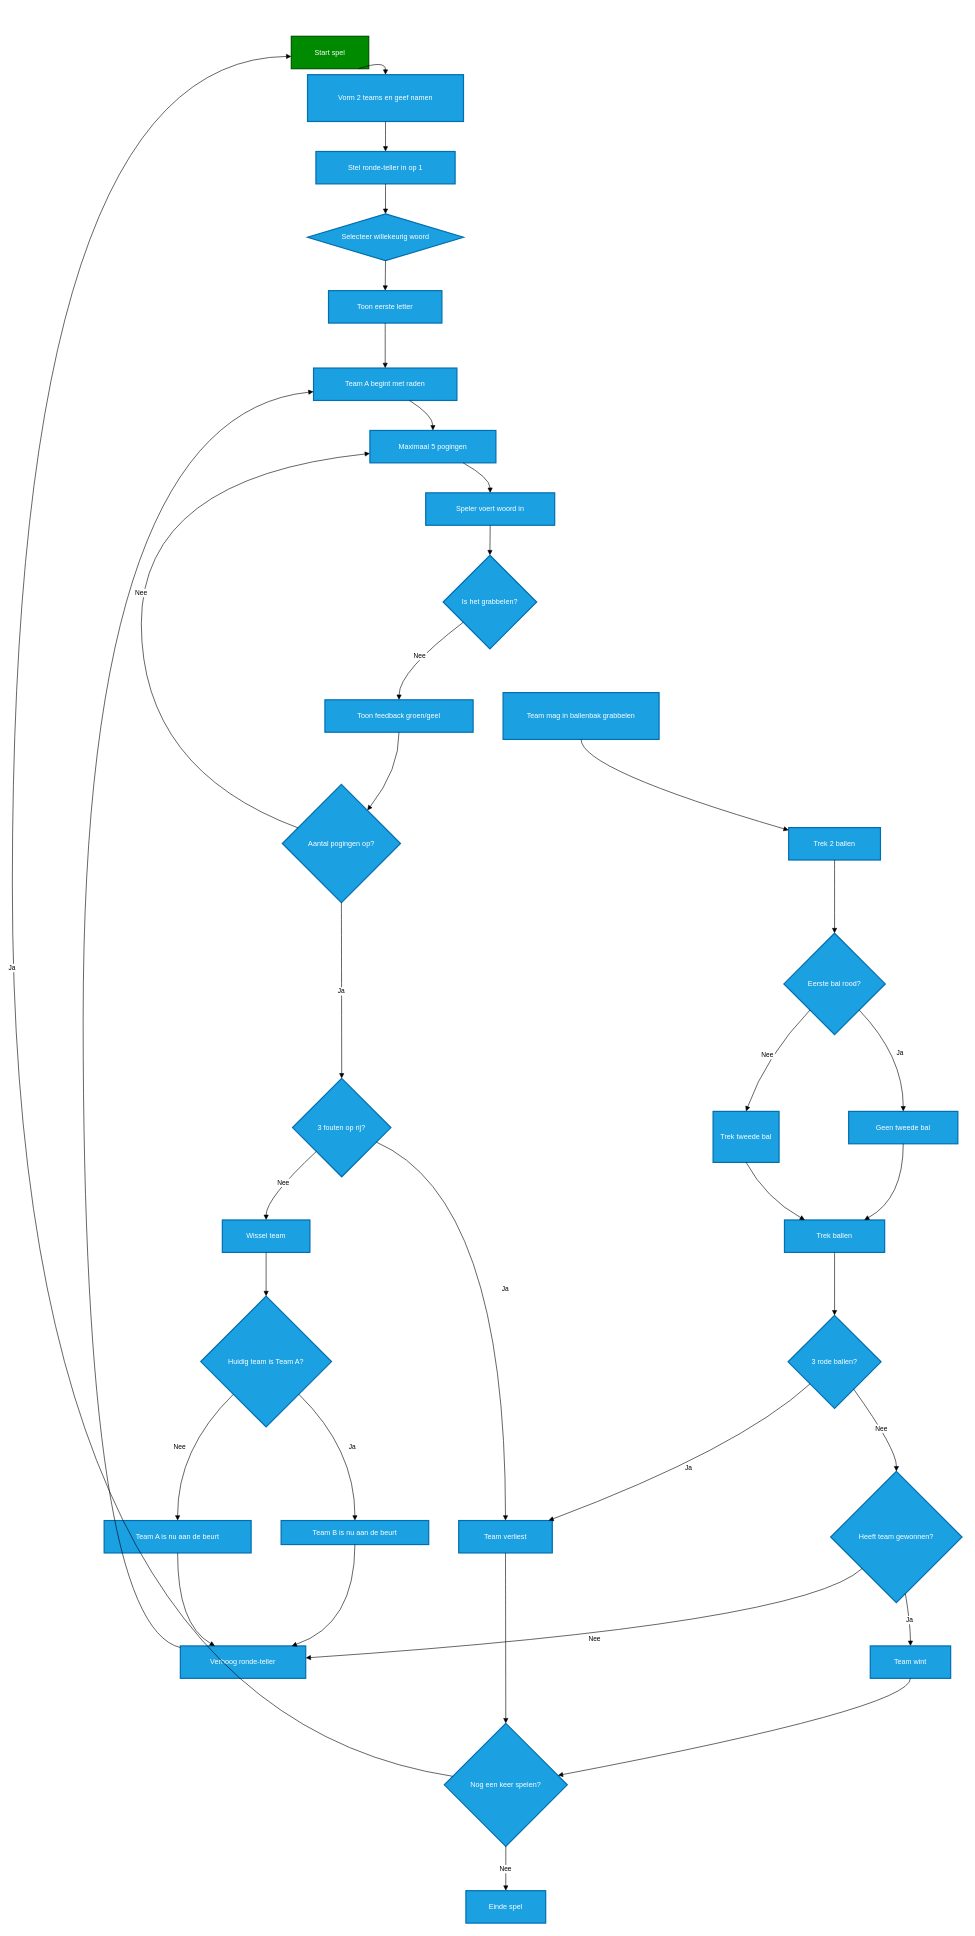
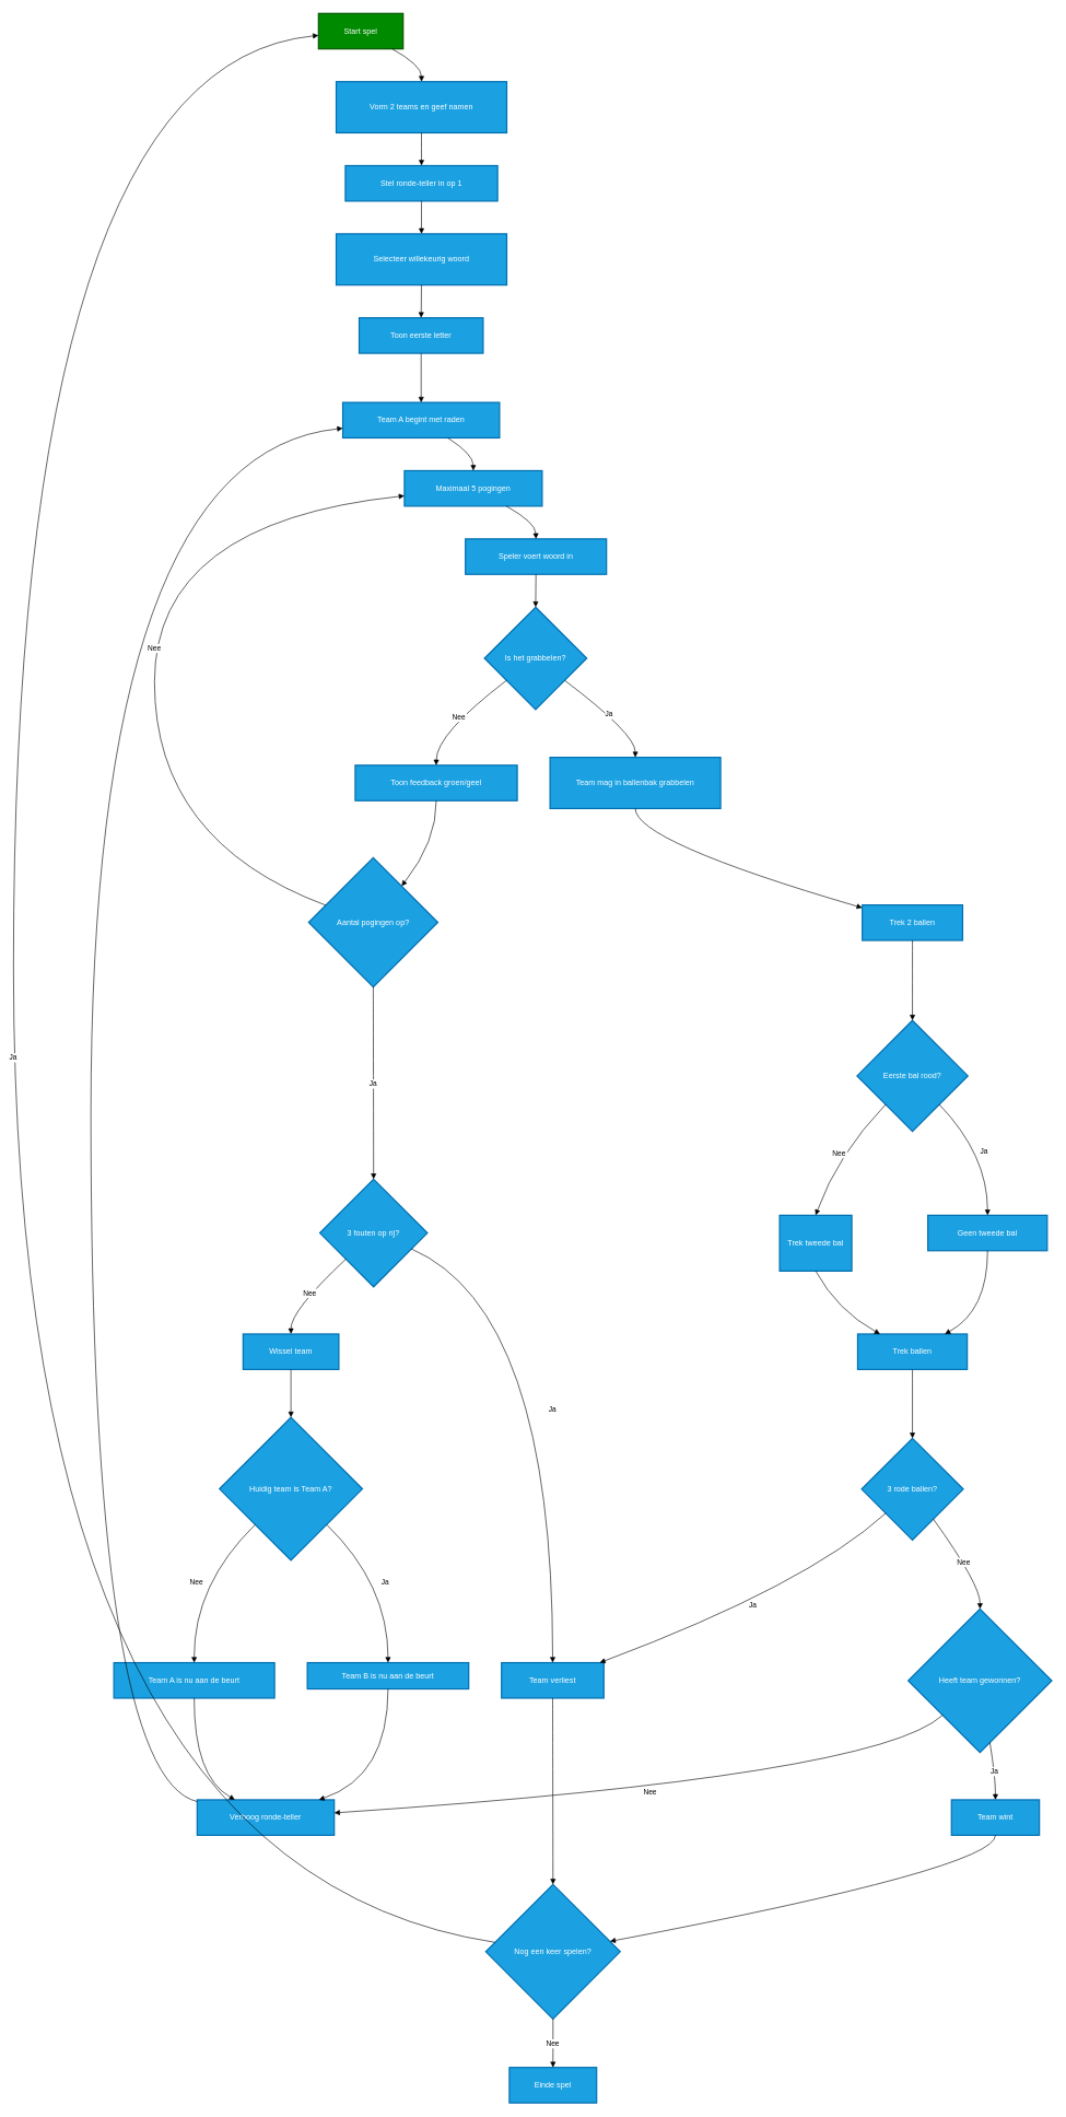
- <mxCell id="3" value="Start spel" style="whiteSpace=wrap;strokeWidth=2;fillColor=#008a00;fontColor=#ffffff;strokeColor=#005700;" vertex="1" parent="1"><mxGeometry x="485" y="60" width="129" height="54" as="geometry" /></mxCell>
+ <mxCell id="3" value="Start spel" style="whiteSpace=wrap;strokeWidth=2;fillColor=#008a00;fontColor=#ffffff;strokeColor=#005700;" vertex="1" parent="1"><mxGeometry x="485" y="20" width="129" height="54" as="geometry" /></mxCell>
- <mxCell id="6" value="Selecteer willekeurig woord" style="rhombus;whiteSpace=wrap;strokeWidth=2;fillColor=light-dark(#1BA1E2,#00B8C4);fontColor=#ffffff;strokeColor=light-dark(#006EAF,#004B52);" vertex="1" parent="1"><mxGeometry x="512" y="356" width="260" height="78" as="geometry" /></mxCell>
+ <mxCell id="6" value="Selecteer willekeurig woord" style="whiteSpace=wrap;strokeWidth=2;fillColor=light-dark(#1BA1E2,#00B8C4);fontColor=#ffffff;strokeColor=light-dark(#006EAF,#004B52);" vertex="1" parent="1"><mxGeometry x="512" y="356" width="260" height="78" as="geometry" /></mxCell>
+ <mxCell id="40" value="Ja" style="curved=1;startArrow=none;endArrow=block;exitX=1;exitY=0.88;entryX=0.5;entryY=0;rounded=0;" edge="1" parent="1" source="11" target="12"><mxGeometry relative="1" as="geometry"><Array as="points"><mxPoint x="968" y="1118" /></Array></mxGeometry></mxCell>
